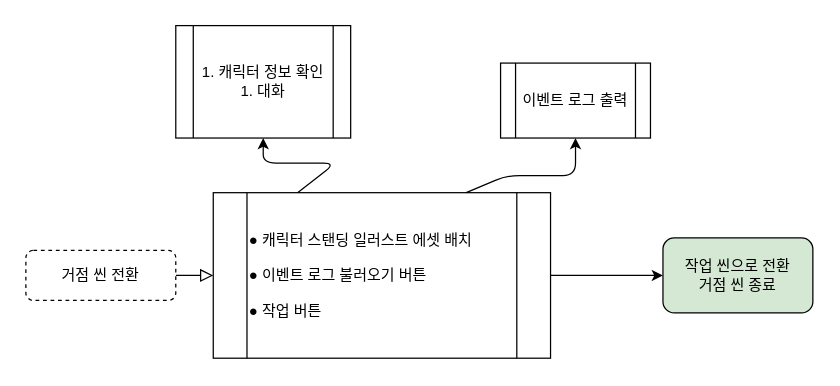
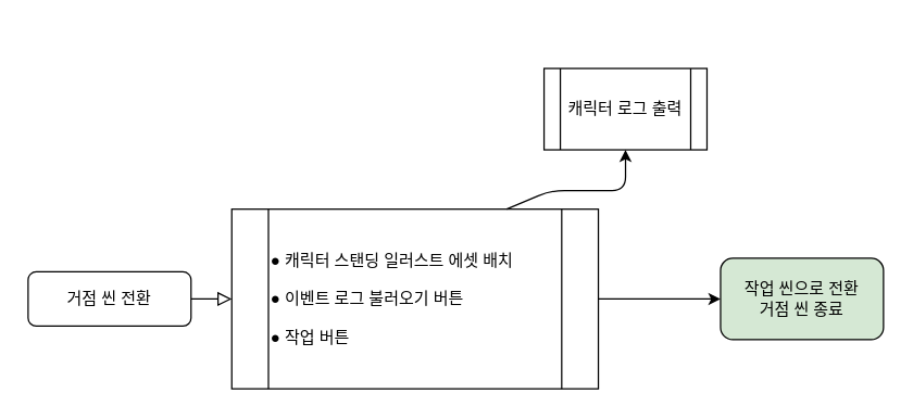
- <mxCell id="8" value="1. 캐릭터 정보 확인&lt;br&gt;1. 대화" style="shape=process;whiteSpace=wrap;html=1;backgroundOutline=1;" vertex="1" parent="1"><mxGeometry x="140" y="20" width="140" height="90" as="geometry" /></mxCell>
- <mxCell id="9" value="이벤트 로그 출력" style="shape=process;whiteSpace=wrap;html=1;backgroundOutline=1;" vertex="1" parent="1"><mxGeometry x="400" y="50" width="120" height="60" as="geometry" /></mxCell>
+ <mxCell id="9" value="캐릭터 로그 출력" style="shape=process;whiteSpace=wrap;html=1;backgroundOutline=1;" vertex="1" parent="1"><mxGeometry x="400" y="50" width="120" height="60" as="geometry" /></mxCell>
- <mxCell id="7" value="" style="endArrow=classic;html=1;exitX=0.25;exitY=0;exitDx=0;exitDy=0;entryX=0.5;entryY=1;entryDx=0;entryDy=0;" edge="1" parent="1" source="4" target="8"><mxGeometry width="50" height="50" relative="1" as="geometry"><mxPoint x="330" y="200" as="sourcePoint" /><mxPoint x="180" y="10" as="targetPoint" /><Array as="points"><mxPoint x="268" y="130" /><mxPoint x="210" y="130" /></Array></mxGeometry></mxCell>
- <mxCell id="3" value="거점 씬 전환" style="rounded=1;whiteSpace=wrap;html=1;fontSize=12;glass=0;strokeWidth=1;shadow=0;dashed=1;" parent="1" vertex="1"><mxGeometry x="20" y="200" width="120" height="40" as="geometry" /></mxCell>
+ <mxCell id="3" value="거점 씬 전환" style="rounded=1;whiteSpace=wrap;html=1;fontSize=12;glass=0;strokeWidth=1;shadow=0;" parent="1" vertex="1"><mxGeometry x="20" y="200" width="120" height="40" as="geometry" /></mxCell>
